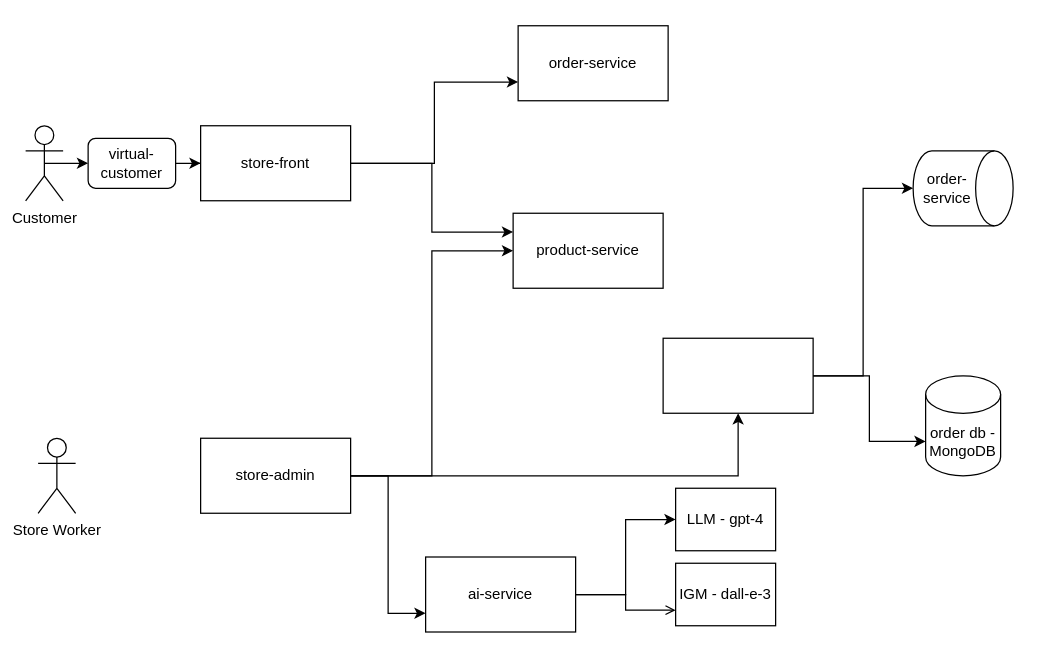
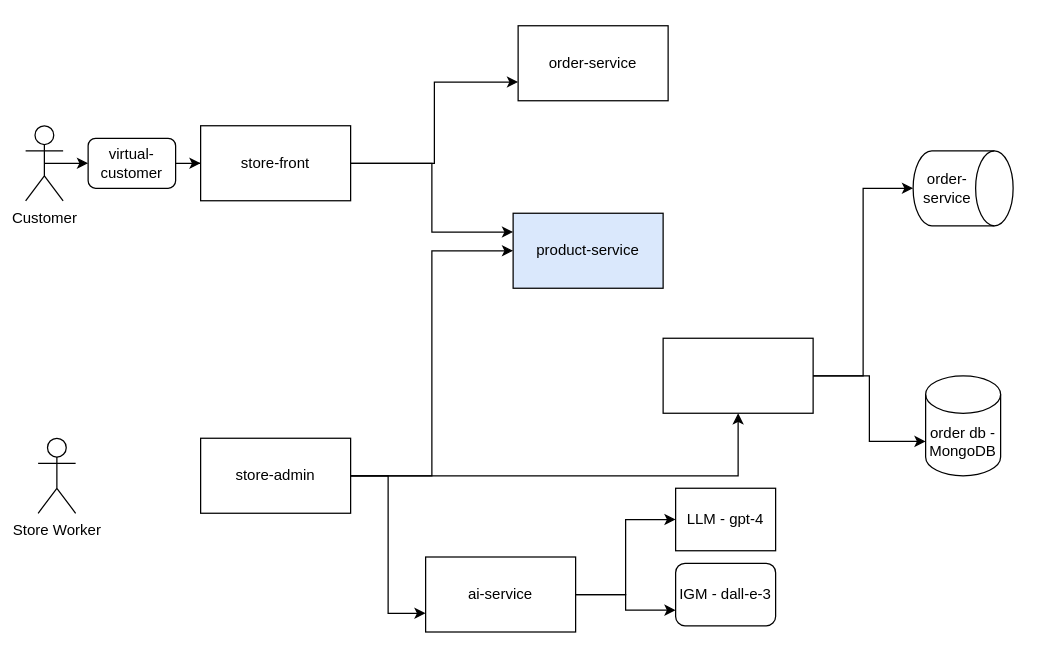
- <mxCell id="13" value="product-service" style="rounded=0;whiteSpace=wrap;html=1;" parent="1" vertex="1"><mxGeometry x="410" y="170" width="120" height="60" as="geometry" /></mxCell>
+ <mxCell id="13" value="product-service" style="rounded=0;whiteSpace=wrap;html=1;fillColor=#dae8fc;" parent="1" vertex="1"><mxGeometry x="410" y="170" width="120" height="60" as="geometry" /></mxCell>
- <mxCell id="21" value="IGM - dall-e-3" style="rounded=0;whiteSpace=wrap;html=1;" parent="1" vertex="1"><mxGeometry x="540" y="450" width="80" height="50" as="geometry" /></mxCell>
+ <mxCell id="21" value="IGM - dall-e-3" style="whiteSpace=wrap;html=1;rounded=1;" parent="1" vertex="1"><mxGeometry x="540" y="450" width="80" height="50" as="geometry" /></mxCell>
- <mxCell id="16" style="edgeStyle=orthogonalEdgeStyle;rounded=0;orthogonalLoop=1;jettySize=auto;html=1;entryX=0;entryY=0.75;entryDx=0;entryDy=0;endArrow=open;" parent="1" source="17" target="21" edge="1"><mxGeometry relative="1" as="geometry" /></mxCell>
+ <mxCell id="16" style="edgeStyle=orthogonalEdgeStyle;rounded=0;orthogonalLoop=1;jettySize=auto;html=1;entryX=0;entryY=0.75;entryDx=0;entryDy=0;" parent="1" source="17" target="21" edge="1"><mxGeometry relative="1" as="geometry" /></mxCell>
